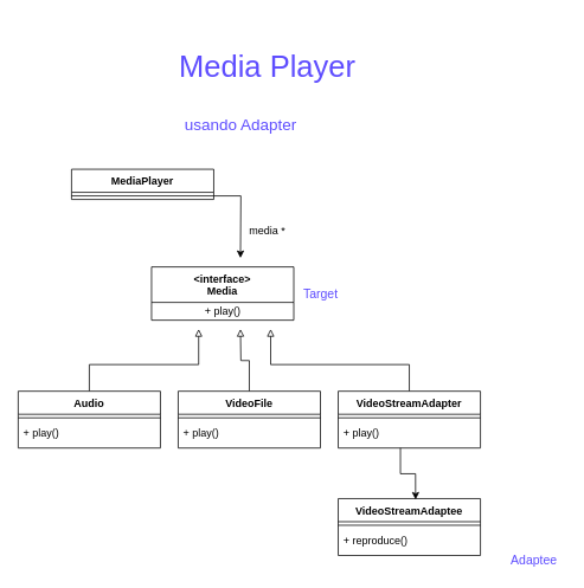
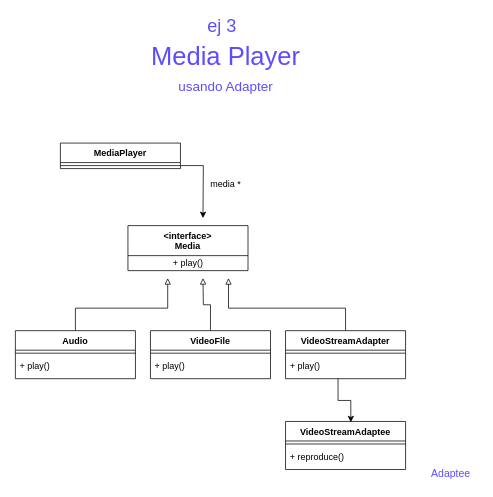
+ <mxCell id="28" value="&lt;span style=&quot;font-size: 24px;&quot;&gt;ej 3&lt;/span&gt;" style="text;html=1;align=center;verticalAlign=middle;resizable=0;points=[];autosize=1;strokeColor=none;fillColor=none;fontSize=24;fontColor=#5E4DFF;" vertex="1" parent="1"><mxGeometry x="270" y="20" width="50" height="30" as="geometry" /></mxCell>
- <mxCell id="27" value="usando Adapter" style="text;html=1;align=center;verticalAlign=middle;resizable=0;points=[];autosize=1;strokeColor=none;fillColor=none;fontSize=18;fontColor=#5E4DFF;" vertex="1" parent="1"><mxGeometry x="200" y="125" width="140" height="30" as="geometry" /></mxCell>
+ <mxCell id="27" value="usando Adapter" style="text;html=1;align=center;verticalAlign=middle;resizable=0;points=[];autosize=1;strokeColor=none;fillColor=none;fontSize=18;fontColor=#5E4DFF;" vertex="1" parent="1"><mxGeometry x="230" y="100" width="140" height="30" as="geometry" /></mxCell>
- <mxCell id="15" value="media *" style="text;html=1;align=center;verticalAlign=middle;resizable=0;points=[];autosize=1;strokeColor=none;fillColor=none;" vertex="1" parent="1"><mxGeometry x="270" y="250" width="60" height="20" as="geometry" /></mxCell>
+ <mxCell id="15" value="media *" style="text;html=1;align=center;verticalAlign=middle;resizable=0;points=[];autosize=1;strokeColor=none;fillColor=none;" vertex="1" parent="1"><mxGeometry x="270" y="235" width="60" height="20" as="geometry" /></mxCell>
- <mxCell id="24" value="Target" style="text;html=1;align=center;verticalAlign=middle;resizable=0;points=[];autosize=1;strokeColor=none;fillColor=none;fontSize=14;fontColor=#5E4DFF;" vertex="1" parent="1"><mxGeometry x="335" y="320" width="50" height="20" as="geometry" /></mxCell>
